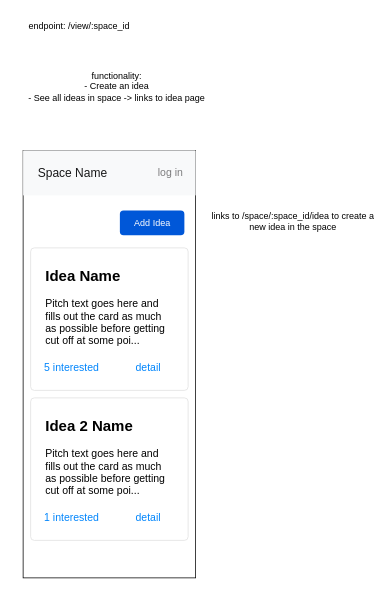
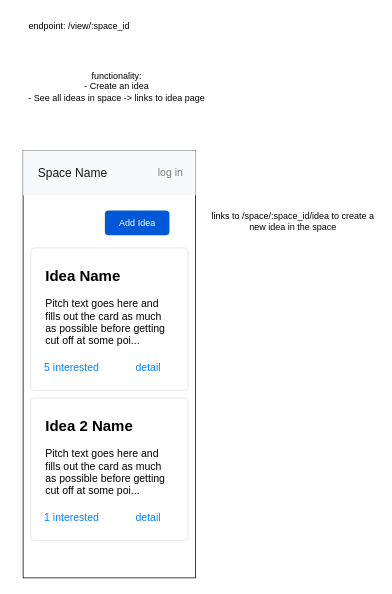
- <mxCell id="14" value="Add Idea" style="rounded=1;fillColor=#0057D8;strokeColor=none;html=1;fontColor=#ffffff;align=center;verticalAlign=middle;fontStyle=0;fontSize=12;sketch=0;" vertex="1" parent="1"><mxGeometry x="159" y="280" width="86" height="33" as="geometry" /></mxCell>
+ <mxCell id="14" value="Add Idea" style="rounded=1;fillColor=#0057D8;strokeColor=none;html=1;fontColor=#ffffff;align=center;verticalAlign=middle;fontStyle=0;fontSize=12;sketch=0;" vertex="1" parent="1"><mxGeometry x="139" y="280" width="86" height="33" as="geometry" /></mxCell>
